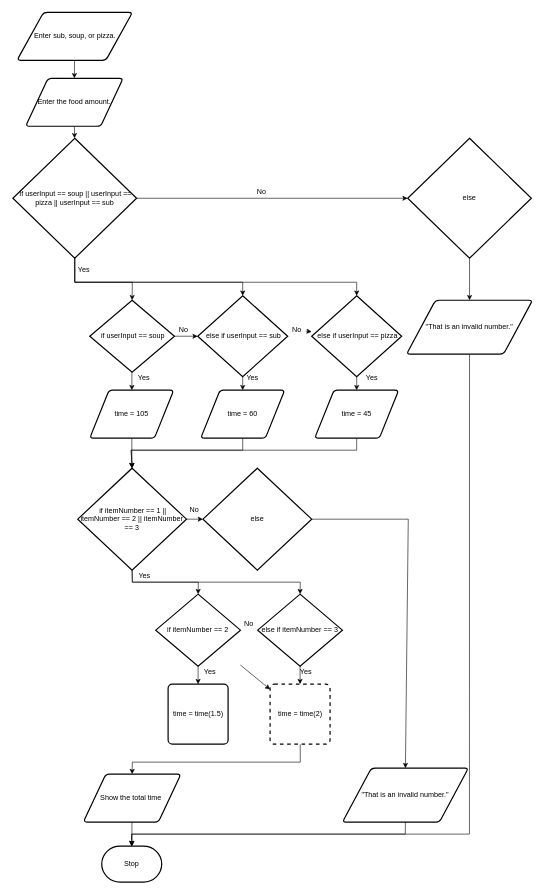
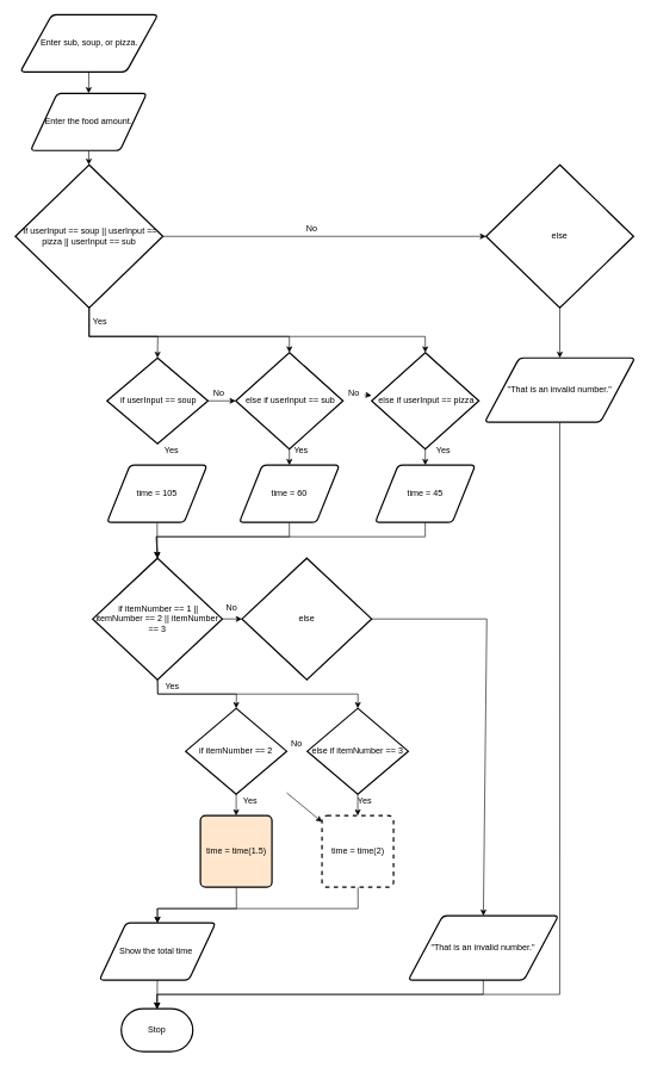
- <mxCell id="17" value="" style="edgeStyle=none;rounded=0;html=1;" edge="1" parent="1" source="18" target="11"><mxGeometry relative="1" as="geometry" /></mxCell>
- <mxCell id="44" value="time = time(1.5)" style="rounded=1;whiteSpace=wrap;html=1;absoluteArcSize=1;arcSize=14;strokeWidth=2;" vertex="1" parent="1"><mxGeometry x="279.63" y="1140" width="100" height="100" as="geometry" /></mxCell>
+ <mxCell id="44" value="time = time(1.5)" style="rounded=1;whiteSpace=wrap;html=1;absoluteArcSize=1;arcSize=14;strokeWidth=2;fillColor=#ffe6cc;" vertex="1" parent="1"><mxGeometry x="279.63" y="1140" width="100" height="100" as="geometry" /></mxCell>
+ <mxCell id="43" style="edgeStyle=none;rounded=0;html=1;entryX=0.5;entryY=0;entryDx=0;entryDy=0;" edge="1" parent="1" source="44" target="48"><mxGeometry relative="1" as="geometry"><Array as="points"><mxPoint x="330" y="1270" /><mxPoint x="219" y="1270" /></Array></mxGeometry></mxCell>
